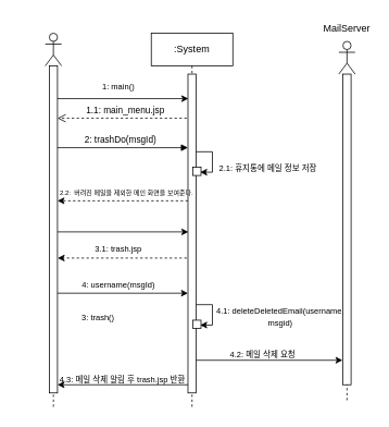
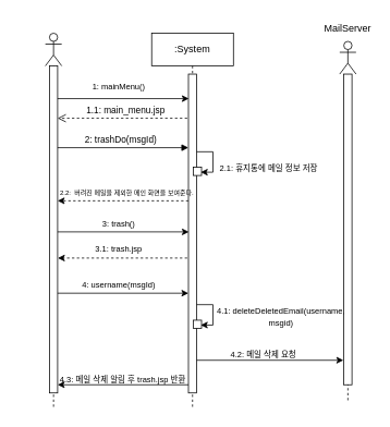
- <mxCell id="18" value="&lt;font style=&quot;font-size: 10px;&quot;&gt;1: main()&lt;/font&gt;" style="text;html=1;align=center;verticalAlign=middle;whiteSpace=wrap;rounded=0;" parent="1" vertex="1"><mxGeometry x="95" y="90" width="100" height="30" as="geometry" /></mxCell>
+ <mxCell id="18" value="&lt;font style=&quot;font-size: 10px;&quot;&gt;1: mainMenu()&lt;/font&gt;" style="text;html=1;align=center;verticalAlign=middle;whiteSpace=wrap;rounded=0;" parent="1" vertex="1"><mxGeometry x="95" y="90" width="100" height="30" as="geometry" /></mxCell>
- <mxCell id="17" value="&lt;font style=&quot;font-size: 10px;&quot;&gt;3: trash()&lt;/font&gt;" style="text;html=1;align=center;verticalAlign=middle;whiteSpace=wrap;rounded=0;" parent="1" vertex="1"><mxGeometry x="85" y="373" width="70" height="30" as="geometry" /></mxCell>
+ <mxCell id="17" value="&lt;font style=&quot;font-size: 10px;&quot;&gt;3: trash()&lt;/font&gt;" style="text;html=1;align=center;verticalAlign=middle;whiteSpace=wrap;rounded=0;" parent="1" vertex="1"><mxGeometry x="110" y="258" width="70" height="30" as="geometry" /></mxCell>
